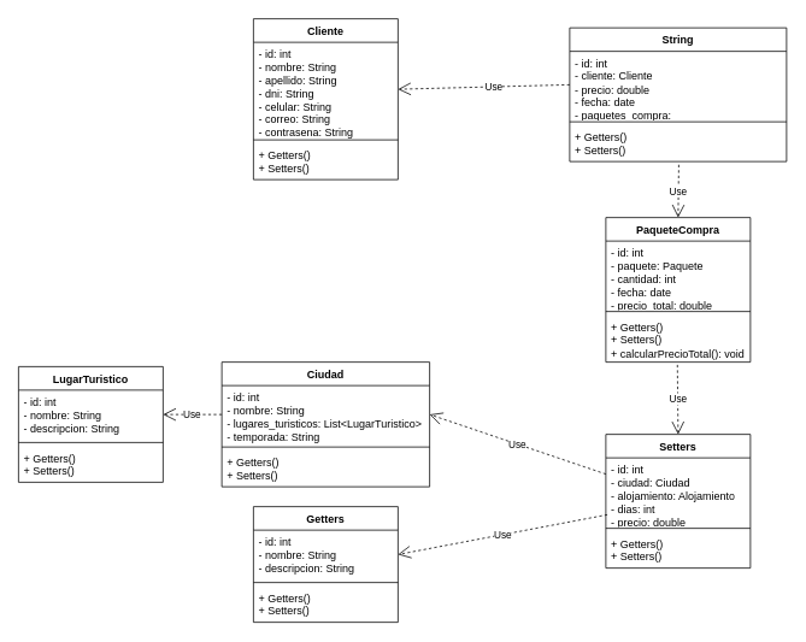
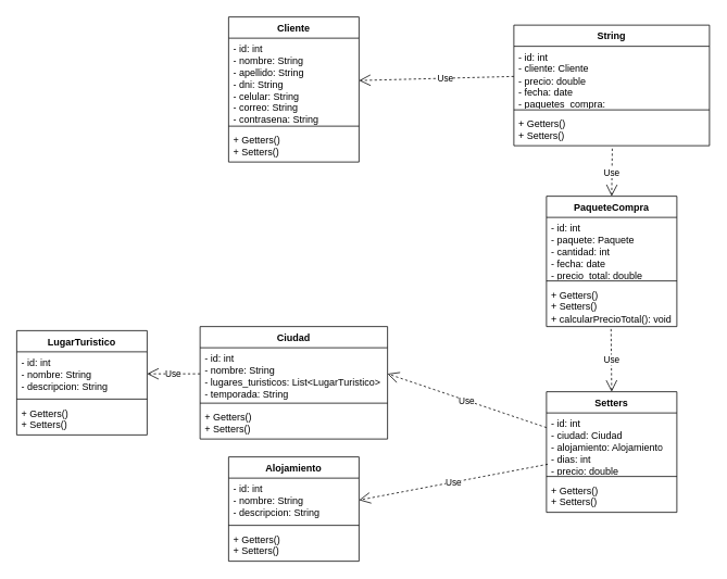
- <mxCell id="10" value="Getters" style="swimlane;fontStyle=1;align=center;verticalAlign=top;childLayout=stackLayout;horizontal=1;startSize=26;horizontalStack=0;resizeParent=1;resizeParentMax=0;resizeLast=0;collapsible=1;marginBottom=0;whiteSpace=wrap;html=1;" vertex="1" parent="1"><mxGeometry x="280" y="560" width="160" height="128" as="geometry"><mxRectangle x="210" y="150" width="80" height="30" as="alternateBounds" /></mxGeometry></mxCell>
+ <mxCell id="10" value="Alojamiento" style="swimlane;fontStyle=1;align=center;verticalAlign=top;childLayout=stackLayout;horizontal=1;startSize=26;horizontalStack=0;resizeParent=1;resizeParentMax=0;resizeLast=0;collapsible=1;marginBottom=0;whiteSpace=wrap;html=1;" vertex="1" parent="1"><mxGeometry x="280" y="560" width="160" height="128" as="geometry"><mxRectangle x="210" y="150" width="80" height="30" as="alternateBounds" /></mxGeometry></mxCell>
